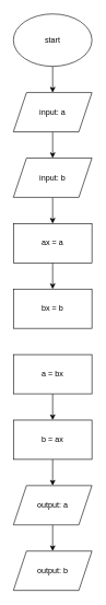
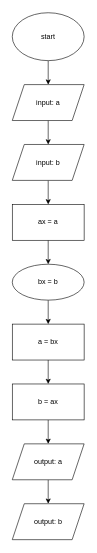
- <mxCell id="11" value="bx = b" style="rounded=0;whiteSpace=wrap;html=1;" vertex="1" parent="1"><mxGeometry x="20" y="440" width="120" height="60" as="geometry" /></mxCell>
+ <mxCell id="11" value="bx = b" style="ellipse;whiteSpace=wrap;html=1;" vertex="1" parent="1"><mxGeometry x="20" y="440" width="120" height="60" as="geometry" /></mxCell>
+ <mxCell id="10" style="edgeStyle=orthogonalEdgeStyle;rounded=0;orthogonalLoop=1;jettySize=auto;html=1;" edge="1" parent="1" source="11" target="13"><mxGeometry relative="1" as="geometry" /></mxCell>
